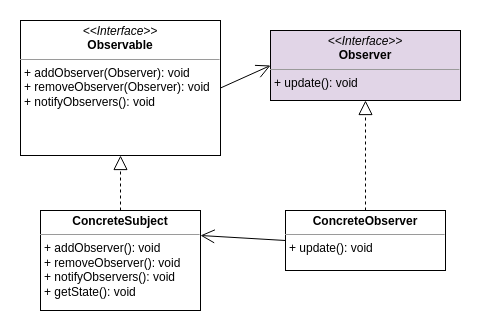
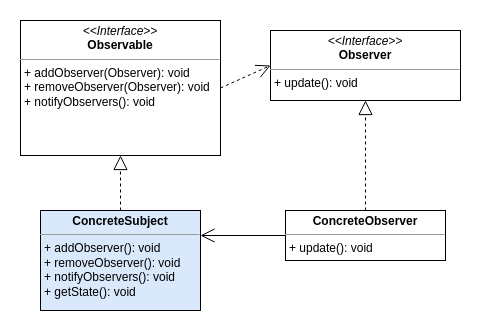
- <mxCell id="4" value="&lt;p style=&quot;margin: 0px ; margin-top: 4px ; text-align: center&quot;&gt;&lt;i&gt;&amp;lt;&amp;lt;Interface&amp;gt;&amp;gt;&lt;/i&gt;&lt;br&gt;&lt;b&gt;Observer&lt;/b&gt;&lt;/p&gt;&lt;hr size=&quot;1&quot;&gt;&lt;p style=&quot;margin: 0px ; margin-left: 4px&quot;&gt;+ update(): void&lt;br&gt;&lt;/p&gt;" style="verticalAlign=top;align=left;overflow=fill;fontSize=12;fontFamily=Helvetica;html=1;fillColor=#e1d5e7;" parent="1" vertex="1"><mxGeometry x="270" y="30" width="190" height="70" as="geometry" /></mxCell>
+ <mxCell id="4" value="&lt;p style=&quot;margin: 0px ; margin-top: 4px ; text-align: center&quot;&gt;&lt;i&gt;&amp;lt;&amp;lt;Interface&amp;gt;&amp;gt;&lt;/i&gt;&lt;br&gt;&lt;b&gt;Observer&lt;/b&gt;&lt;/p&gt;&lt;hr size=&quot;1&quot;&gt;&lt;p style=&quot;margin: 0px ; margin-left: 4px&quot;&gt;+ update(): void&lt;br&gt;&lt;/p&gt;" style="verticalAlign=top;align=left;overflow=fill;fontSize=12;fontFamily=Helvetica;html=1;" parent="1" vertex="1"><mxGeometry x="270" y="30" width="190" height="70" as="geometry" /></mxCell>
- <mxCell id="8" value="" style="endArrow=open;endFill=1;endSize=12;html=1;exitX=1;exitY=0.5;exitDx=0;exitDy=0;entryX=0;entryY=0.5;entryDx=0;entryDy=0;" parent="1" source="3" target="4" edge="1"><mxGeometry width="160" relative="1" as="geometry"><mxPoint x="220" y="70" as="sourcePoint" /><mxPoint x="380" y="70" as="targetPoint" /></mxGeometry></mxCell>
+ <mxCell id="8" value="" style="endArrow=open;endFill=1;endSize=12;html=1;exitX=1;exitY=0.5;exitDx=0;exitDy=0;entryX=0;entryY=0.5;entryDx=0;entryDy=0;dashed=1;" parent="1" source="3" target="4" edge="1"><mxGeometry width="160" relative="1" as="geometry"><mxPoint x="220" y="70" as="sourcePoint" /><mxPoint x="380" y="70" as="targetPoint" /></mxGeometry></mxCell>
- <mxCell id="5" value="&lt;p style=&quot;margin: 0px ; margin-top: 4px ; text-align: center&quot;&gt;&lt;b&gt;ConcreteObserver&lt;/b&gt;&lt;/p&gt;&lt;hr size=&quot;1&quot;&gt;&lt;p style=&quot;margin: 0px ; margin-left: 4px&quot;&gt;+ update(): void&lt;/p&gt;" style="verticalAlign=top;align=left;overflow=fill;fontSize=12;fontFamily=Helvetica;html=1;" parent="1" vertex="1"><mxGeometry x="285" y="210" width="160" height="60" as="geometry" /></mxCell>
+ <mxCell id="5" value="&lt;p style=&quot;margin: 0px ; margin-top: 4px ; text-align: center&quot;&gt;&lt;b&gt;ConcreteObserver&lt;/b&gt;&lt;/p&gt;&lt;hr size=&quot;1&quot;&gt;&lt;p style=&quot;margin: 0px ; margin-left: 4px&quot;&gt;+ update(): void&lt;/p&gt;" style="verticalAlign=top;align=left;overflow=fill;fontSize=12;fontFamily=Helvetica;html=1;" parent="1" vertex="1"><mxGeometry x="285" y="210" width="160" height="50" as="geometry" /></mxCell>
- <mxCell id="2" value="&lt;p style=&quot;margin: 0px ; margin-top: 4px ; text-align: center&quot;&gt;&lt;b&gt;ConcreteSubject&lt;/b&gt;&lt;/p&gt;&lt;hr size=&quot;1&quot;&gt;&lt;p style=&quot;margin: 0px 0px 0px 4px&quot;&gt;+ addObserver(): void&lt;br&gt;+ removeObserver(): void&lt;/p&gt;&lt;p style=&quot;margin: 0px 0px 0px 4px&quot;&gt;+ notifyObservers(): void&lt;/p&gt;&lt;p style=&quot;margin: 0px 0px 0px 4px&quot;&gt;+ getState(): void&lt;/p&gt;" style="verticalAlign=top;align=left;overflow=fill;fontSize=12;fontFamily=Helvetica;html=1;" parent="1" vertex="1"><mxGeometry x="40" y="210" width="160" height="100" as="geometry" /></mxCell>
+ <mxCell id="2" value="&lt;p style=&quot;margin: 0px ; margin-top: 4px ; text-align: center&quot;&gt;&lt;b&gt;ConcreteSubject&lt;/b&gt;&lt;/p&gt;&lt;hr size=&quot;1&quot;&gt;&lt;p style=&quot;margin: 0px 0px 0px 4px&quot;&gt;+ addObserver(): void&lt;br&gt;+ removeObserver(): void&lt;/p&gt;&lt;p style=&quot;margin: 0px 0px 0px 4px&quot;&gt;+ notifyObservers(): void&lt;/p&gt;&lt;p style=&quot;margin: 0px 0px 0px 4px&quot;&gt;+ getState(): void&lt;/p&gt;" style="verticalAlign=top;align=left;overflow=fill;fontSize=12;fontFamily=Helvetica;html=1;fillColor=#dae8fc;" parent="1" vertex="1"><mxGeometry x="40" y="210" width="160" height="100" as="geometry" /></mxCell>
